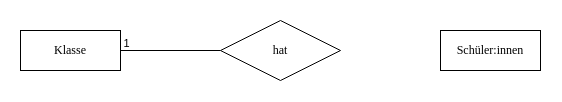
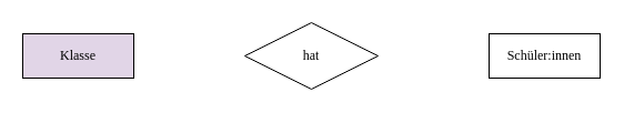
- <mxCell id="5" value="Klasse" style="whiteSpace=wrap;html=1;align=center;fontFamily=IBM Plex Mono;fontSource=https%3A%2F%2Ffonts.googleapis.com%2Fcss%3Ffamily%3DIBM%2BPlex%2BMono;" parent="1" vertex="1"><mxGeometry x="20" y="30" width="100" height="40" as="geometry" /></mxCell>
+ <mxCell id="5" value="Klasse" style="whiteSpace=wrap;html=1;align=center;fontFamily=IBM Plex Mono;fontSource=https%3A%2F%2Ffonts.googleapis.com%2Fcss%3Ffamily%3DIBM%2BPlex%2BMono;fillColor=#e1d5e7;" parent="1" vertex="1"><mxGeometry x="20" y="30" width="100" height="40" as="geometry" /></mxCell>
- <mxCell id="3" value="" style="edgeStyle=orthogonalEdgeStyle;rounded=0;orthogonalLoop=1;jettySize=auto;html=1;noEdgeStyle=1;orthogonal=1;entryX=0;entryY=0.5;entryDx=0;entryDy=0;exitX=1;exitY=0.5;exitDx=0;exitDy=0;endArrow=none;endFill=0;" parent="1" source="5" target="6" edge="1"><mxGeometry relative="1" as="geometry"><Array as="points" /><mxPoint x="210" y="70" as="targetPoint" /></mxGeometry></mxCell>
- <mxCell id="4" value="1" style="edgeLabel;html=1;align=center;verticalAlign=middle;resizable=0;points=[];" parent="3" vertex="1" connectable="0"><mxGeometry x="-0.695" y="1" relative="1" as="geometry"><mxPoint x="-10" y="-7" as="offset" /></mxGeometry></mxCell>
